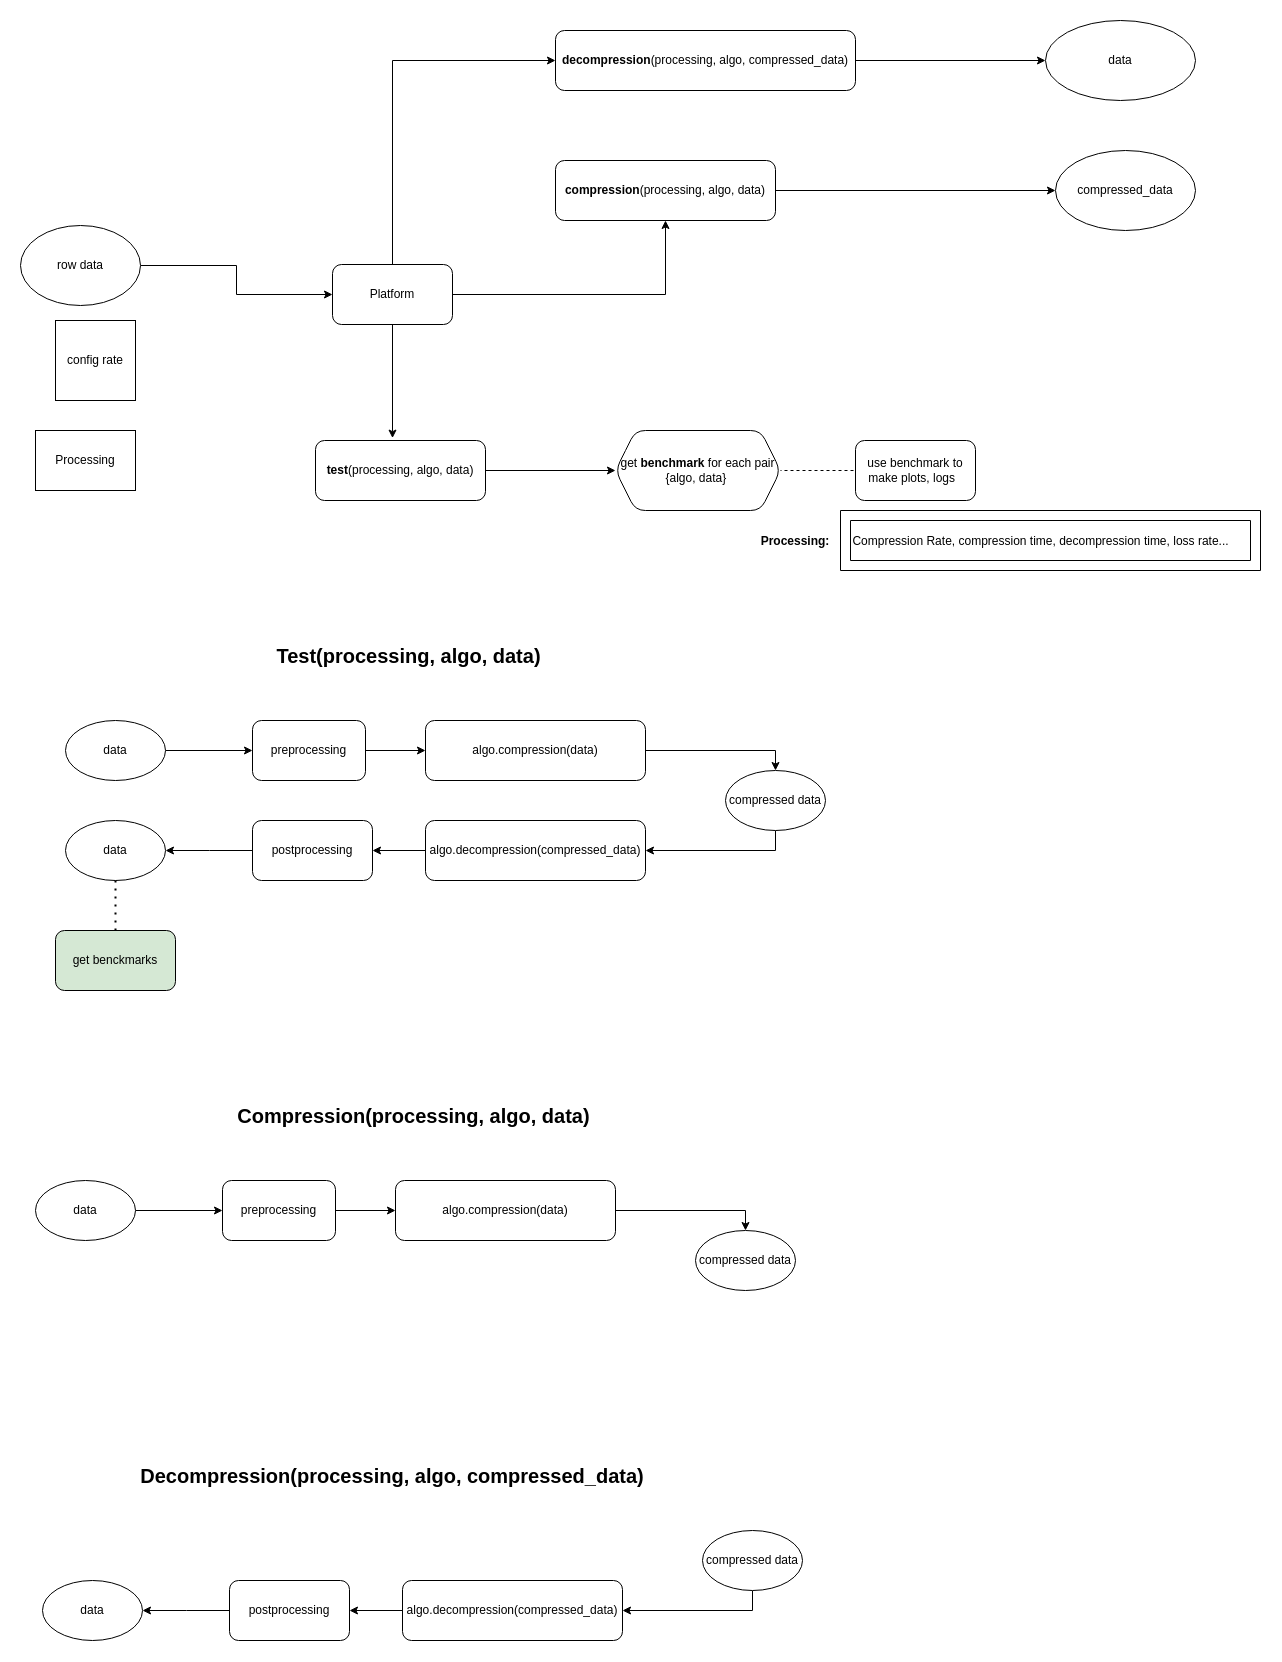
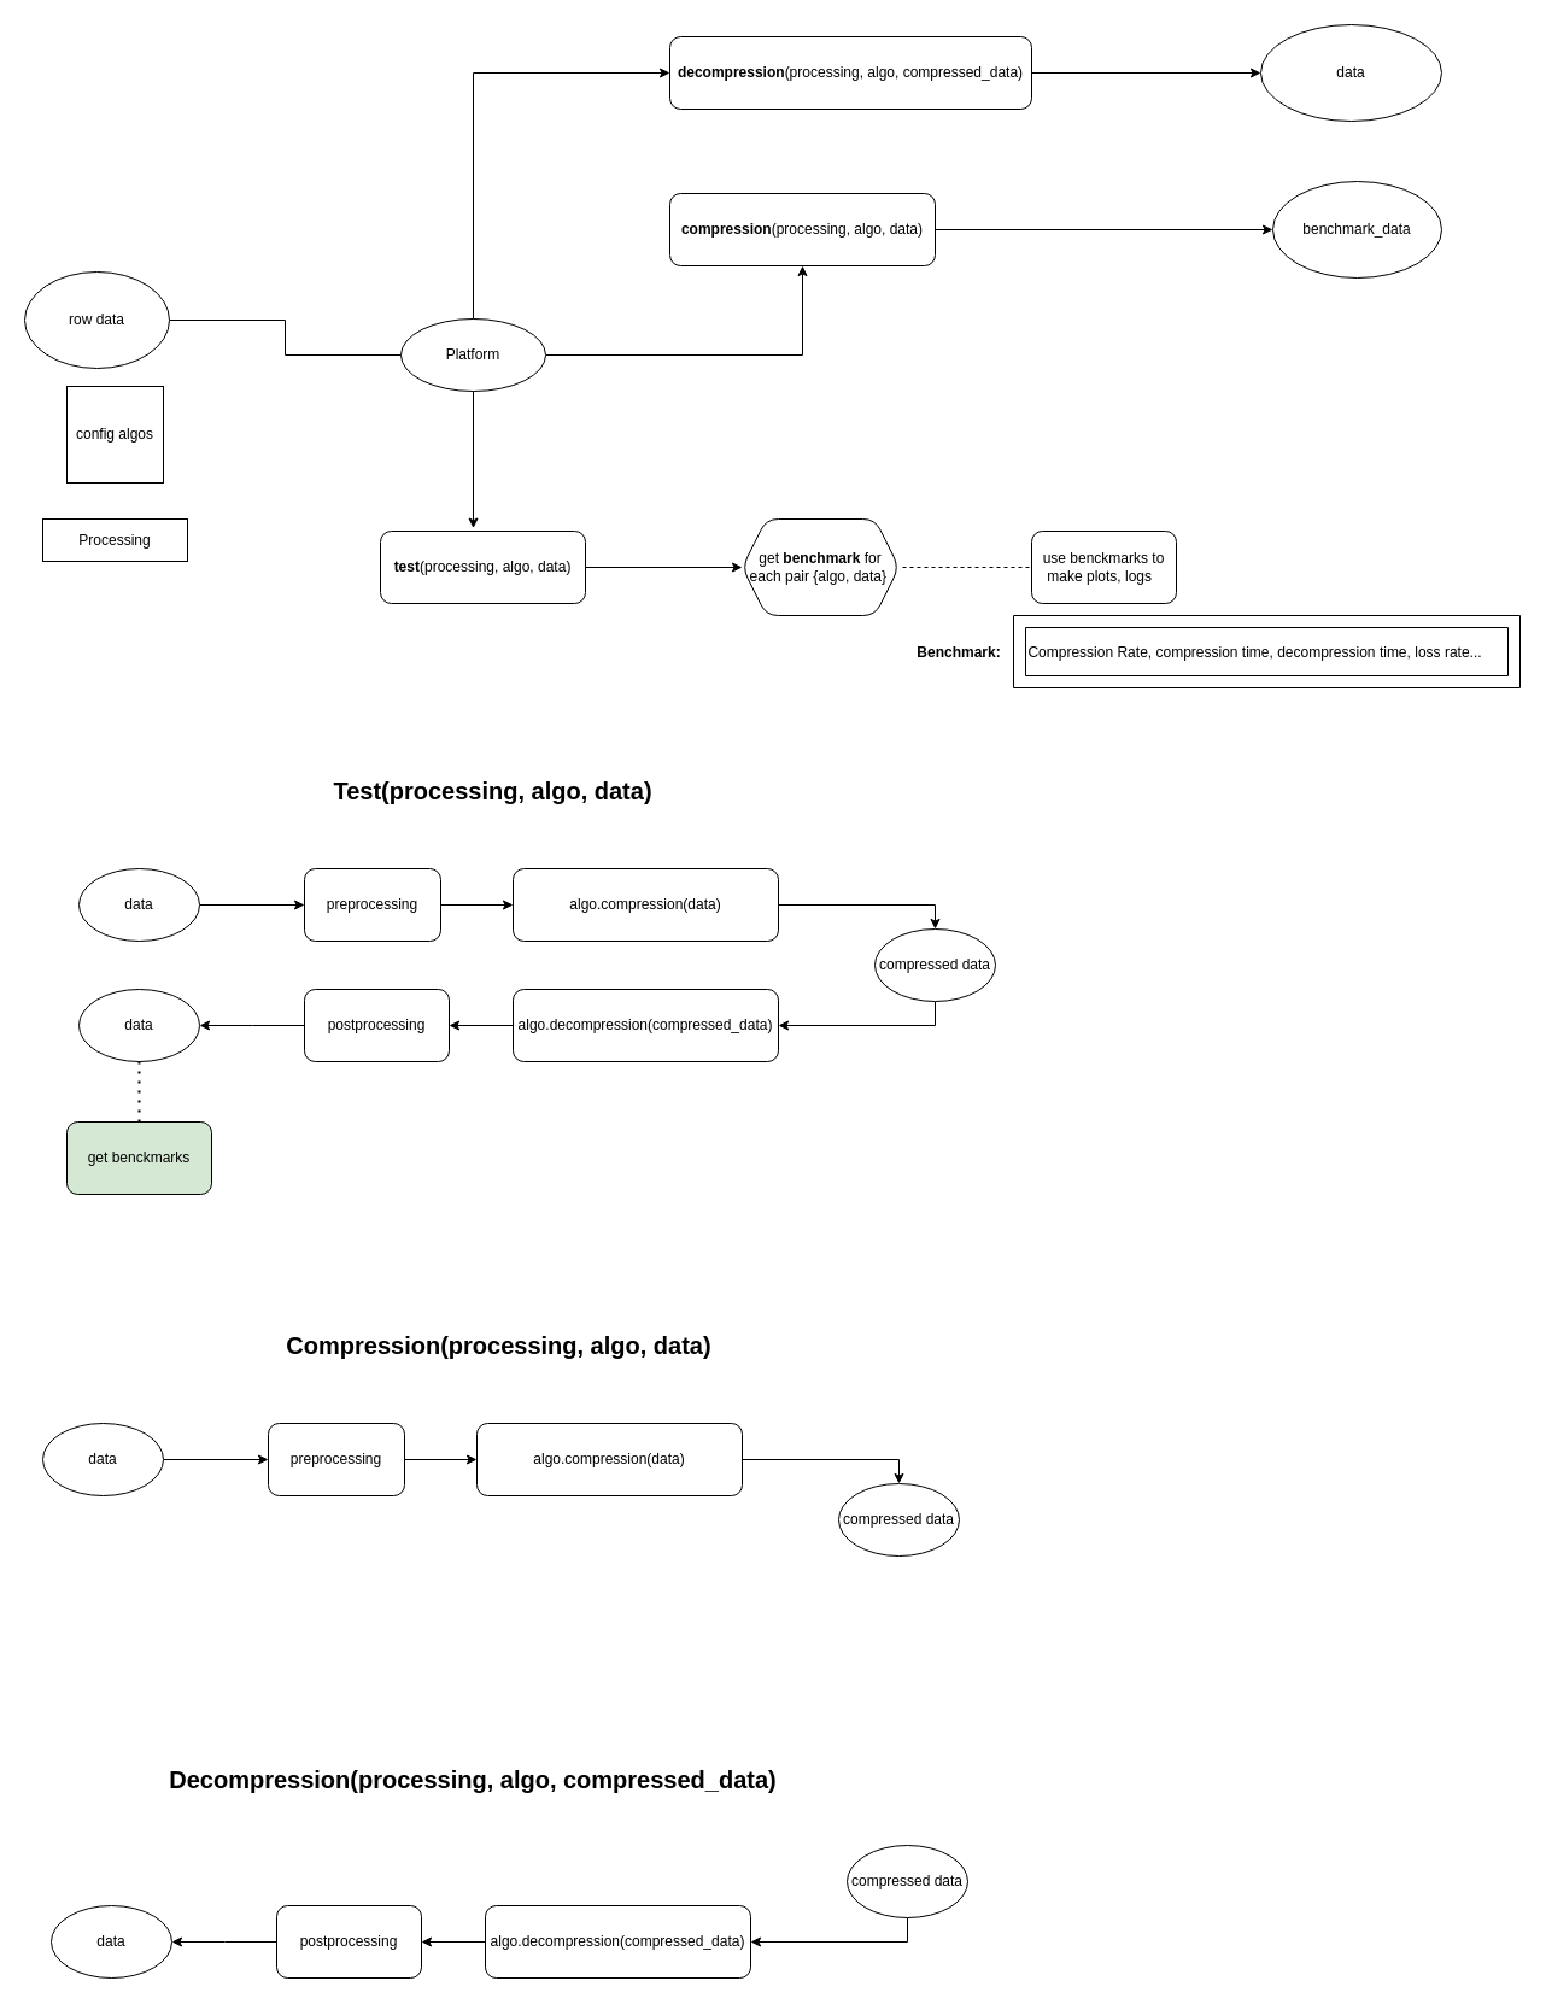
- <mxCell id="55" value="compressed_data" style="ellipse;whiteSpace=wrap;html=1;rounded=1;" vertex="1" parent="1"><mxGeometry x="1055" y="150" width="140" height="80" as="geometry" /></mxCell>
+ <mxCell id="55" value="benchmark_data" style="ellipse;whiteSpace=wrap;html=1;rounded=1;" vertex="1" parent="1"><mxGeometry x="1055" y="150" width="140" height="80" as="geometry" /></mxCell>
- <mxCell id="8" style="edgeStyle=orthogonalEdgeStyle;rounded=0;orthogonalLoop=1;jettySize=auto;html=1;exitX=1;exitY=0.5;exitDx=0;exitDy=0;" parent="1" source="9" target="5" edge="1"><mxGeometry relative="1" as="geometry" /></mxCell>
+ <mxCell id="8" style="edgeStyle=orthogonalEdgeStyle;rounded=0;orthogonalLoop=1;jettySize=auto;html=1;exitX=1;exitY=0.5;exitDx=0;exitDy=0;endArrow=none;" parent="1" source="9" target="5" edge="1"><mxGeometry relative="1" as="geometry" /></mxCell>
- <mxCell id="5" value="Platform" style="rounded=1;whiteSpace=wrap;html=1;" parent="1" vertex="1"><mxGeometry x="332" y="264" width="120" height="60" as="geometry" /></mxCell>
+ <mxCell id="5" value="Platform" style="ellipse;whiteSpace=wrap;html=1;" parent="1" vertex="1"><mxGeometry x="332" y="264" width="120" height="60" as="geometry" /></mxCell>
- <mxCell id="10" value="config rate" style="whiteSpace=wrap;html=1;aspect=fixed;" parent="1" vertex="1"><mxGeometry x="55" y="320" width="80" height="80" as="geometry" /></mxCell>
+ <mxCell id="10" value="config algos" style="whiteSpace=wrap;html=1;aspect=fixed;" parent="1" vertex="1"><mxGeometry x="55" y="320" width="80" height="80" as="geometry" /></mxCell>
- <mxCell id="33" value="Processing" style="rounded=0;whiteSpace=wrap;html=1;" vertex="1" parent="1"><mxGeometry x="35" y="430" width="100" height="60" as="geometry" /></mxCell>
+ <mxCell id="33" value="Processing" style="rounded=0;whiteSpace=wrap;html=1;" vertex="1" parent="1"><mxGeometry x="35" y="430" width="120" height="35" as="geometry" /></mxCell>
- <mxCell id="11" value="get &lt;b&gt;benchmark&amp;nbsp;&lt;/b&gt;for each pair {algo, data}&amp;nbsp;" style="shape=hexagon;perimeter=hexagonPerimeter2;whiteSpace=wrap;html=1;fixedSize=1;rounded=1;" parent="1" vertex="1"><mxGeometry x="615" y="430" width="165" height="80" as="geometry" /></mxCell>
+ <mxCell id="11" value="get &lt;b&gt;benchmark&amp;nbsp;&lt;/b&gt;for each pair {algo, data}&amp;nbsp;" style="shape=hexagon;perimeter=hexagonPerimeter2;whiteSpace=wrap;html=1;fixedSize=1;rounded=1;" parent="1" vertex="1"><mxGeometry x="615" y="430" width="130" height="80" as="geometry" /></mxCell>
- <mxCell id="16" value="use benchmark to make plots, logs&amp;nbsp;&amp;nbsp;" style="rounded=1;whiteSpace=wrap;html=1;" parent="1" vertex="1"><mxGeometry x="855" y="440" width="120" height="60" as="geometry" /></mxCell>
+ <mxCell id="16" value="use benckmarks to make plots, logs&amp;nbsp;&amp;nbsp;" style="rounded=1;whiteSpace=wrap;html=1;" parent="1" vertex="1"><mxGeometry x="855" y="440" width="120" height="60" as="geometry" /></mxCell>
- <mxCell id="12" value="&lt;b&gt;Processing:&lt;/b&gt;" style="text;html=1;strokeColor=none;fillColor=none;align=center;verticalAlign=middle;whiteSpace=wrap;rounded=0;" parent="1" vertex="1"><mxGeometry x="745" y="526" width="100" height="30" as="geometry" /></mxCell>
+ <mxCell id="12" value="&lt;b&gt;Benchmark:&lt;/b&gt;" style="text;html=1;strokeColor=none;fillColor=none;align=center;verticalAlign=middle;whiteSpace=wrap;rounded=0;" parent="1" vertex="1"><mxGeometry x="745" y="526" width="100" height="30" as="geometry" /></mxCell>
